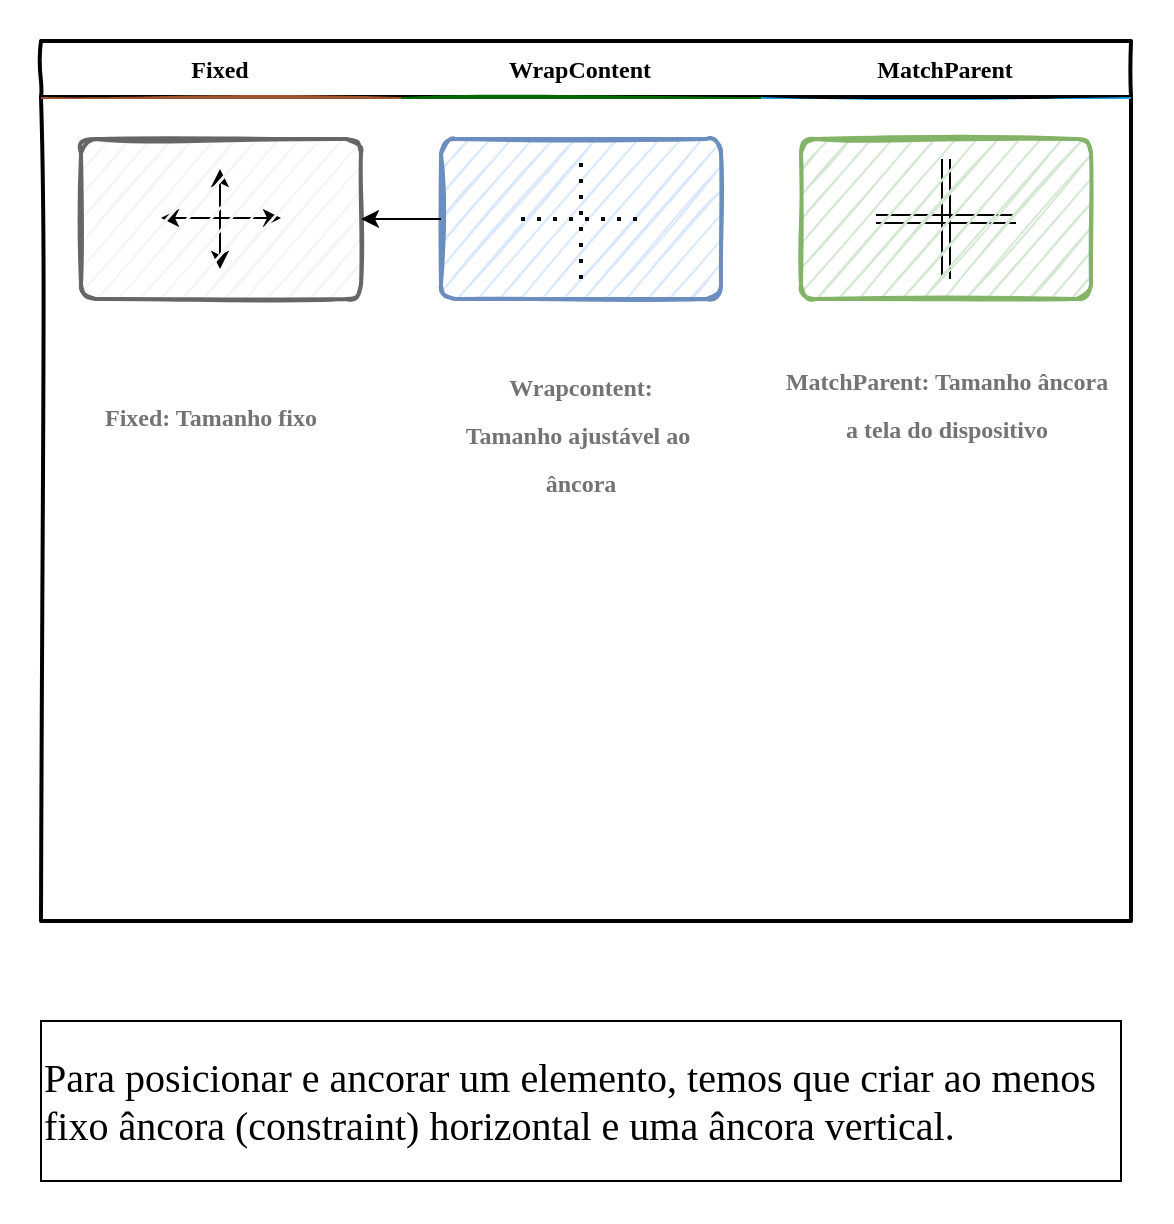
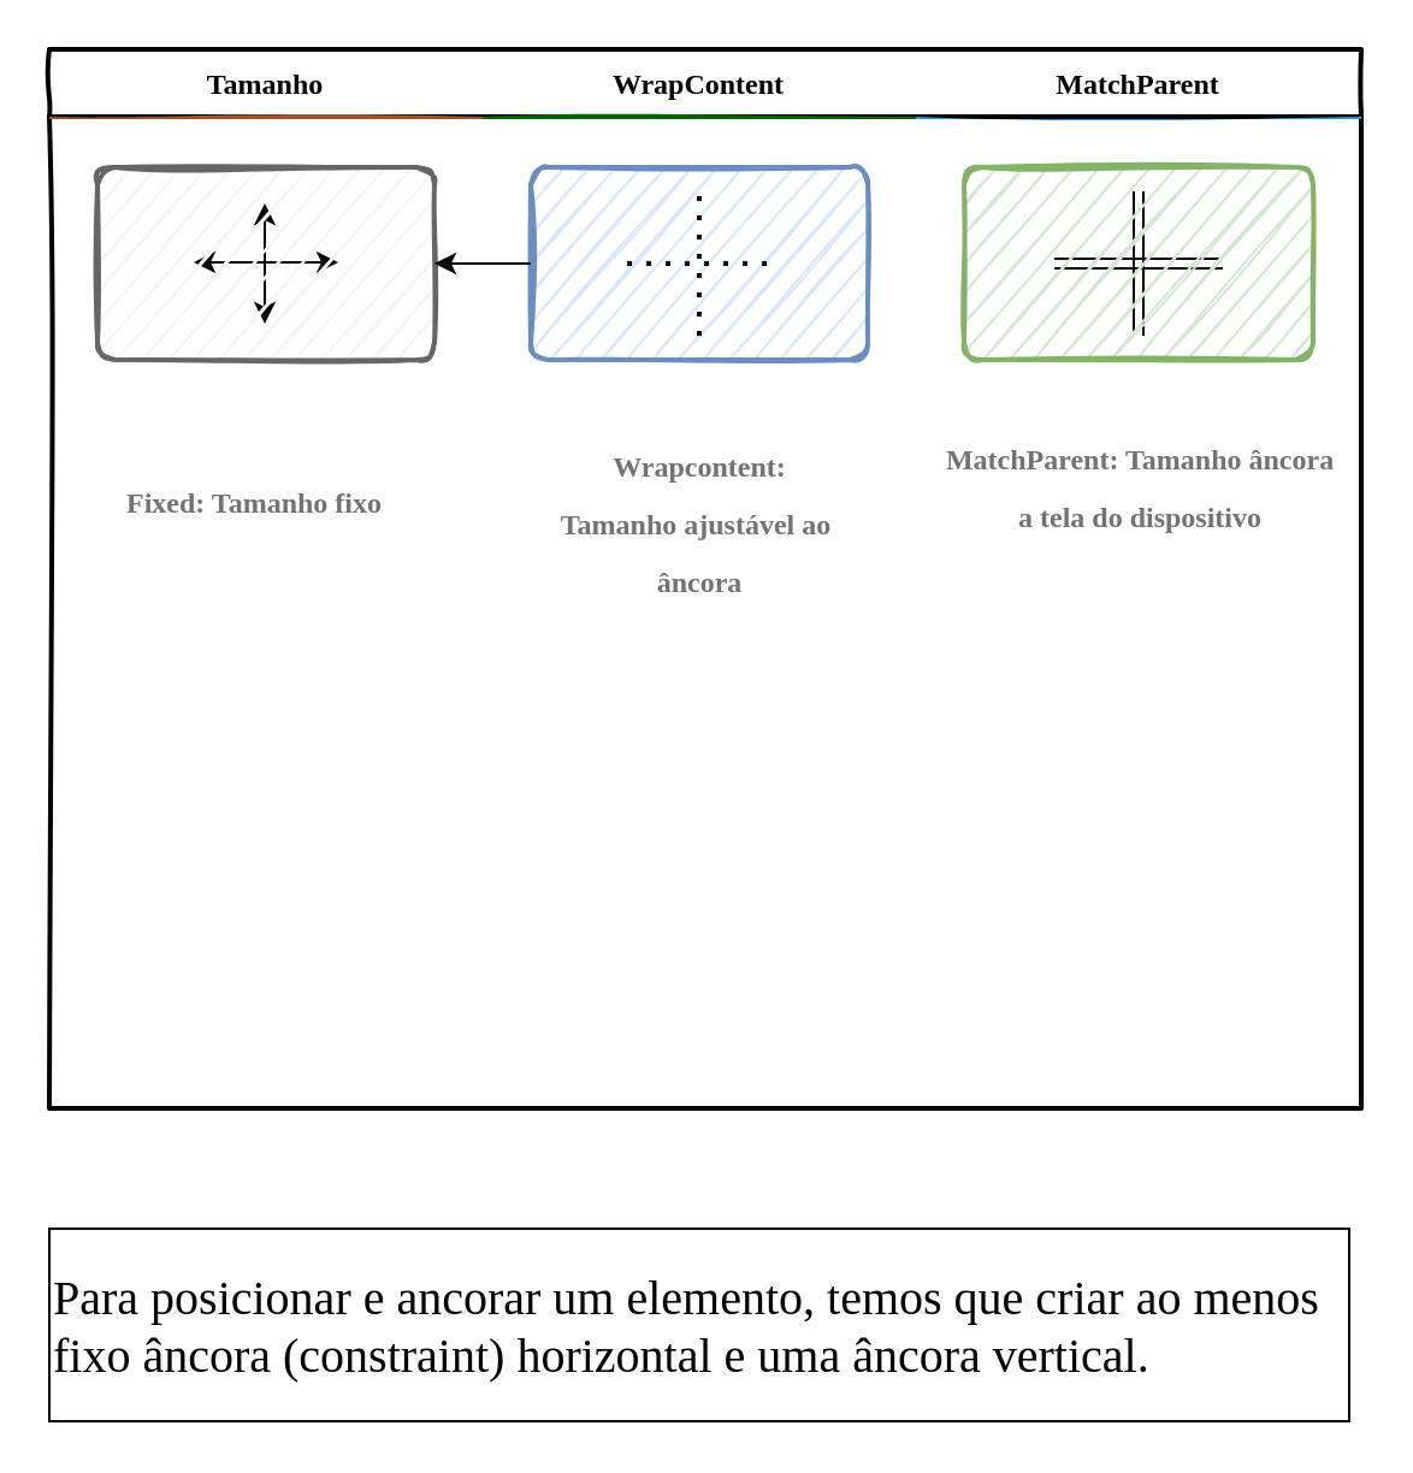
- <mxCell id="3" value="Fixed" style="swimlane;strokeWidth=2;fontFamily=Permanent Marker;html=0;startSize=1;verticalAlign=bottom;spacingBottom=5;points=[];childLayout=stackLayout;stackBorder=20;stackSpacing=20;resizeLast=0;resizeParent=1;horizontalStack=0;collapsible=0;sketch=1;strokeColor=none;fillStyle=solid;fillColor=#A0522D;" parent="2" vertex="1"><mxGeometry y="28" width="180" height="412" as="geometry" /></mxCell>
+ <mxCell id="3" value="Tamanho" style="swimlane;strokeWidth=2;fontFamily=Permanent Marker;html=0;startSize=1;verticalAlign=bottom;spacingBottom=5;points=[];childLayout=stackLayout;stackBorder=20;stackSpacing=20;resizeLast=0;resizeParent=1;horizontalStack=0;collapsible=0;sketch=1;strokeColor=none;fillStyle=solid;fillColor=#A0522D;" parent="2" vertex="1"><mxGeometry y="28" width="180" height="412" as="geometry" /></mxCell>
